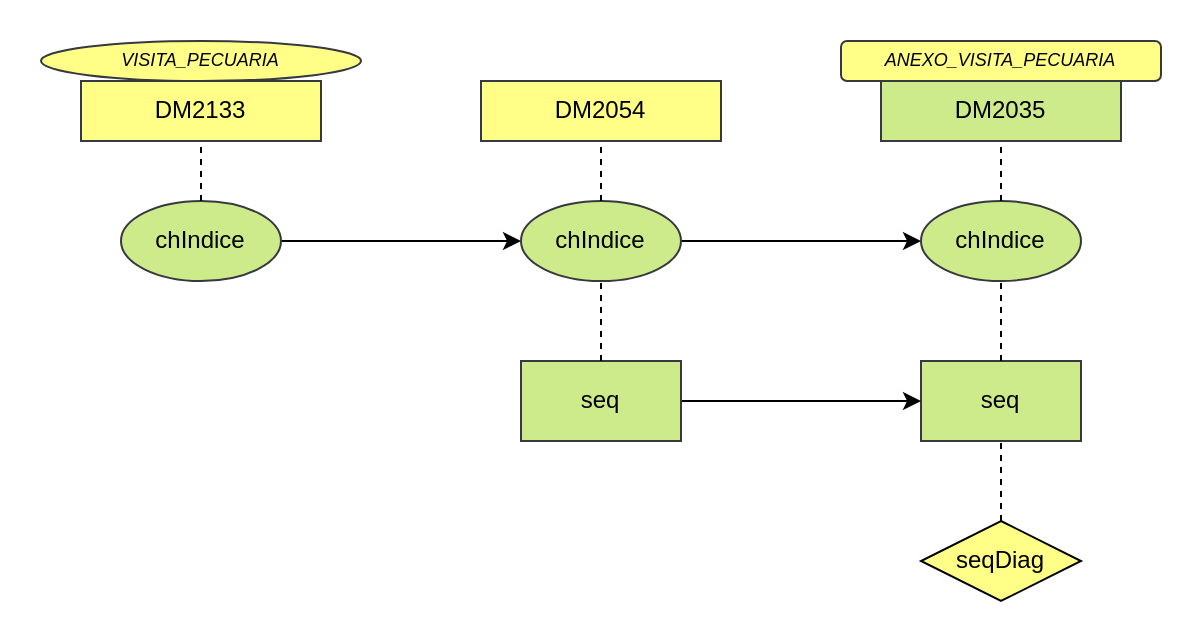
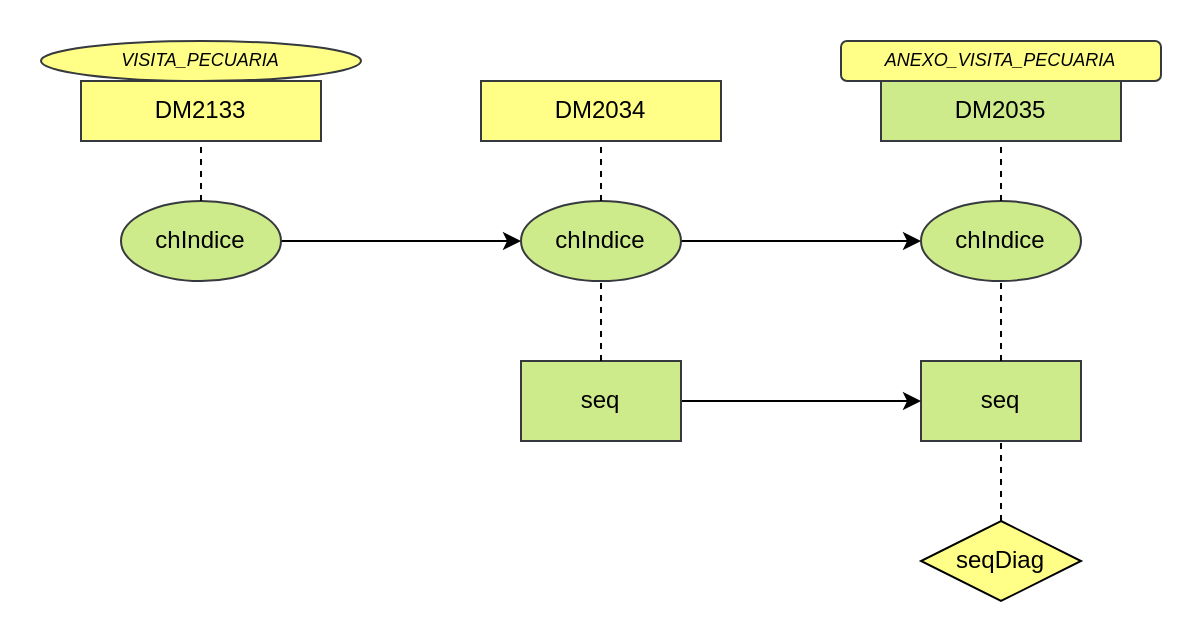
- <mxCell id="6" value="DM2054" style="whiteSpace=wrap;html=1;fillColor=#ffff88;strokeColor=#36393d;" vertex="1" parent="5"><mxGeometry x="20" y="20" width="120" height="30" as="geometry" /></mxCell>
+ <mxCell id="6" value="DM2034" style="whiteSpace=wrap;html=1;fillColor=#ffff88;strokeColor=#36393d;" vertex="1" parent="5"><mxGeometry x="20" y="20" width="120" height="30" as="geometry" /></mxCell>
